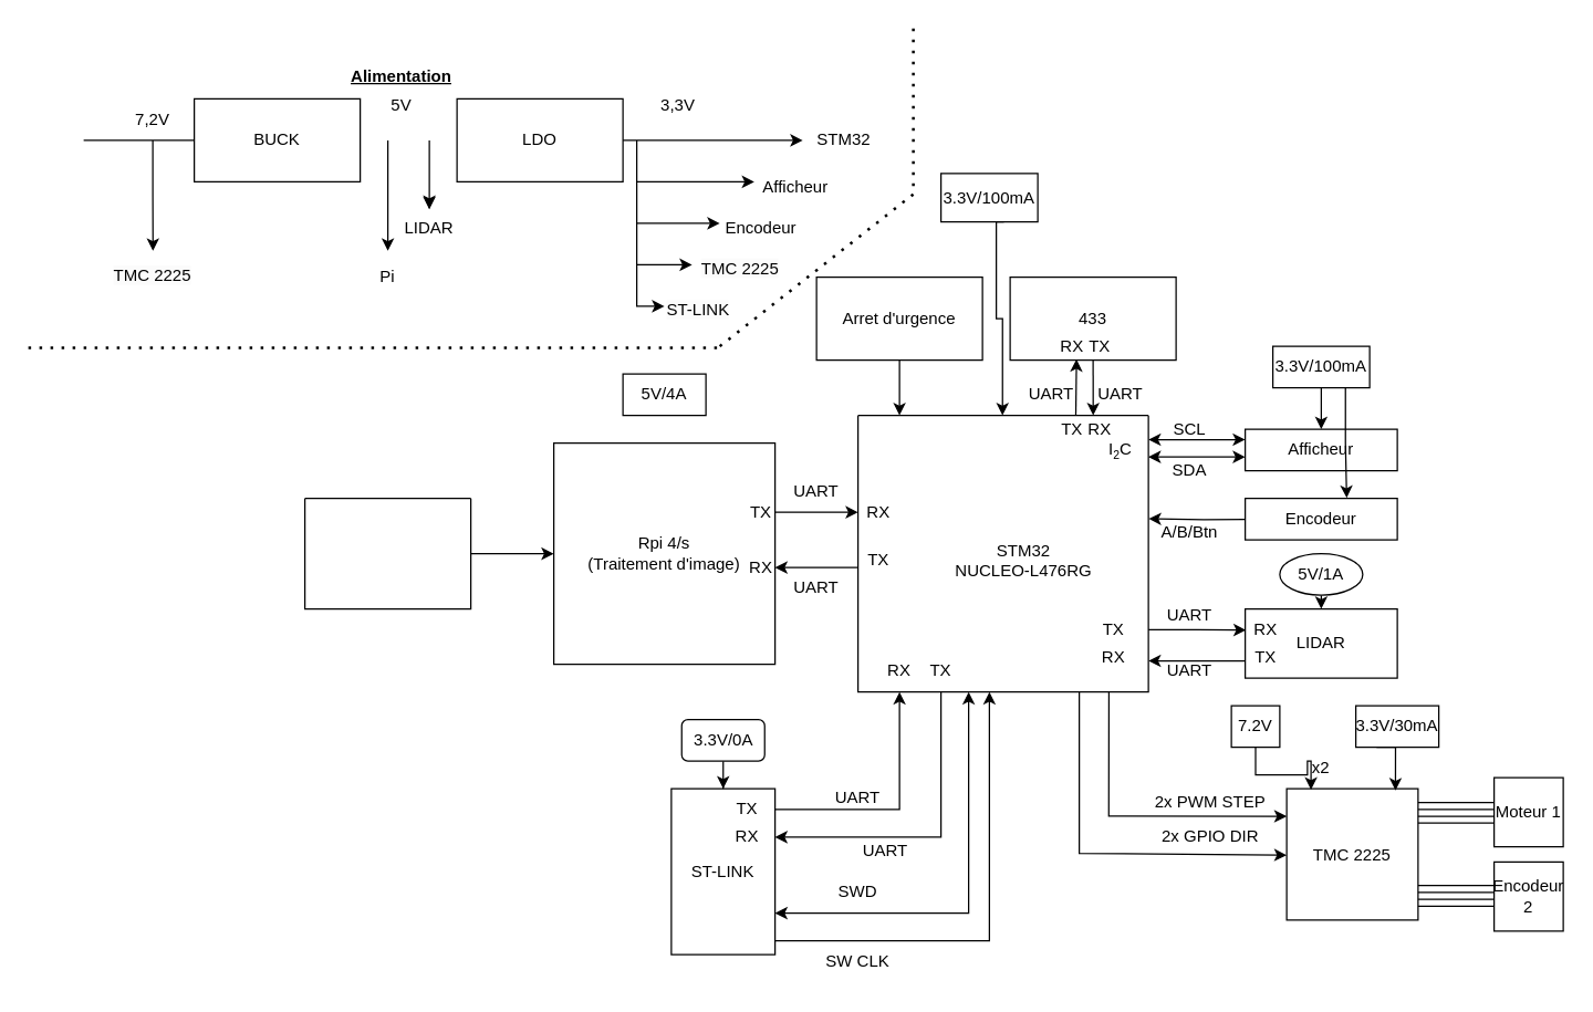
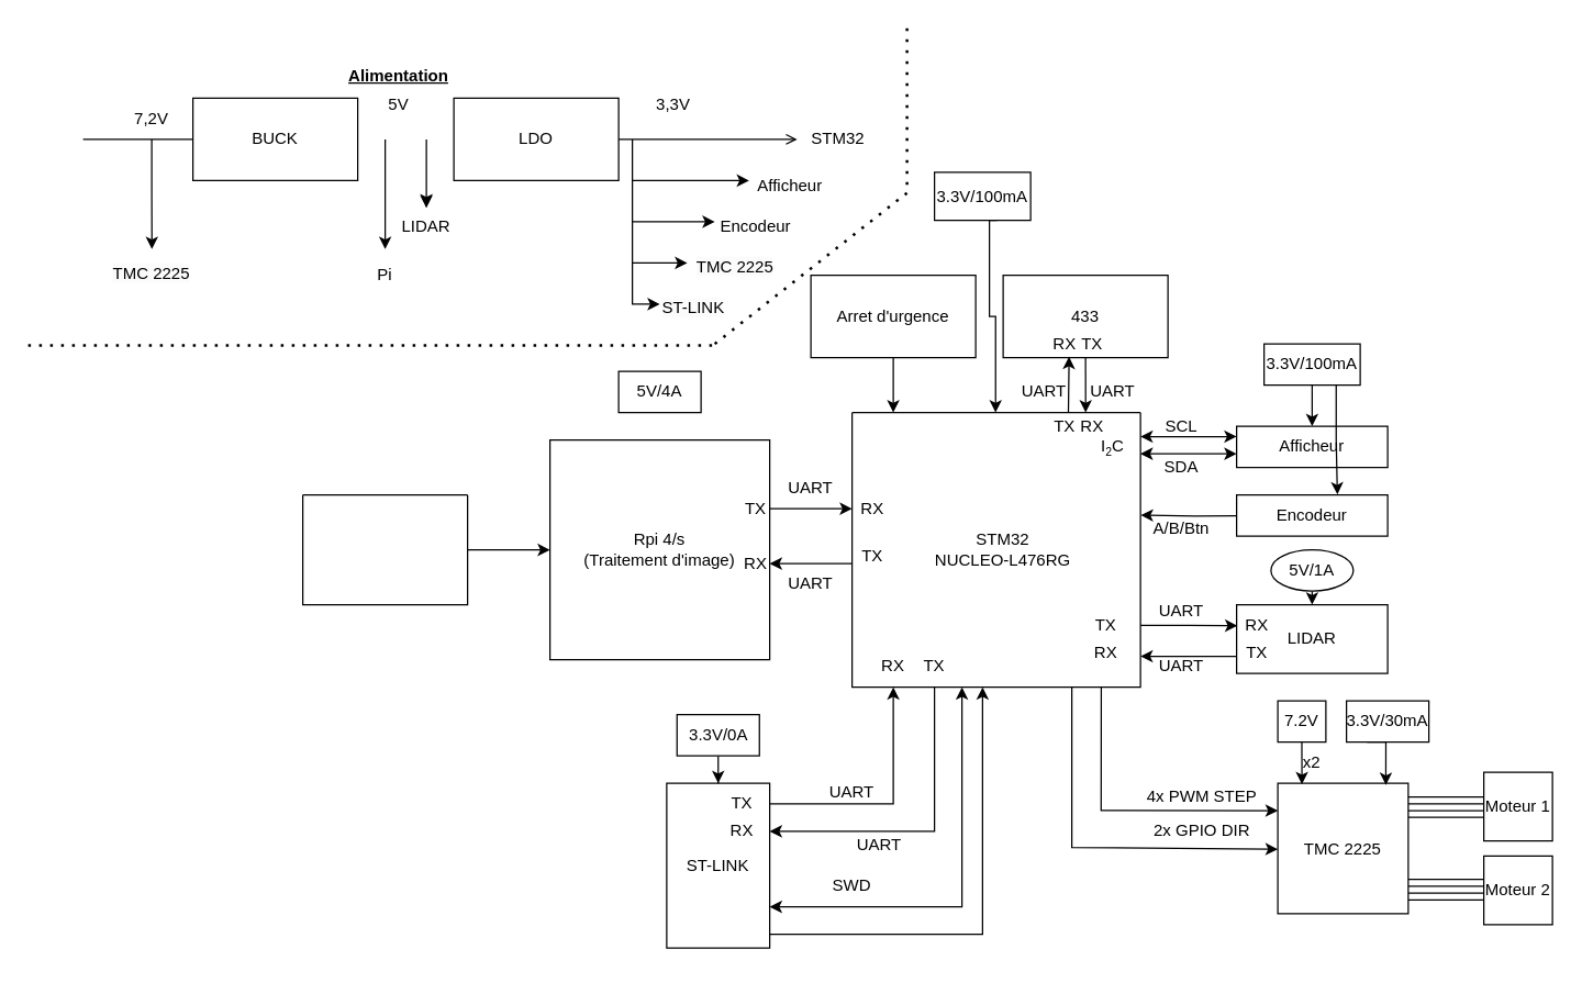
- <mxCell id="92" value="" style="endArrow=classic;html=1;rounded=0;exitX=1;exitY=0.5;exitDx=0;exitDy=0;entryX=0;entryY=0.5;entryDx=0;entryDy=0;" parent="1" source="80" target="102" edge="1"><mxGeometry width="50" height="50" relative="1" as="geometry"><mxPoint x="580" y="450" as="sourcePoint" /><mxPoint x="590" y="120" as="targetPoint" /></mxGeometry></mxCell>
+ <mxCell id="92" value="" style="endArrow=open;html=1;rounded=0;exitX=1;exitY=0.5;exitDx=0;exitDy=0;entryX=0;entryY=0.5;entryDx=0;entryDy=0;" parent="1" source="80" target="102" edge="1"><mxGeometry width="50" height="50" relative="1" as="geometry"><mxPoint x="580" y="450" as="sourcePoint" /><mxPoint x="590" y="120" as="targetPoint" /></mxGeometry></mxCell>
- <mxCell id="3" value="STM32&lt;div&gt;NUCLEO-L476RG&lt;/div&gt;" style="text;strokeColor=none;align=center;fillColor=none;html=1;verticalAlign=middle;whiteSpace=wrap;rounded=0;" parent="2" vertex="1"><mxGeometry x="60" y="72.5" width="120" height="65" as="geometry" /></mxCell>
+ <mxCell id="3" value="STM32&lt;div&gt;NUCLEO-L476RG&lt;/div&gt;" style="text;strokeColor=none;align=center;fillColor=none;html=1;verticalAlign=middle;whiteSpace=wrap;rounded=0;" parent="2" vertex="1"><mxGeometry x="50" y="67.5" width="120" height="65" as="geometry" /></mxCell>
- <mxCell id="55" value="7.2V" style="rounded=0;whiteSpace=wrap;html=1;" parent="1" vertex="1"><mxGeometry x="890" y="510" width="35" height="30" as="geometry" /></mxCell>
+ <mxCell id="55" value="7.2V" style="rounded=0;whiteSpace=wrap;html=1;" parent="1" vertex="1"><mxGeometry x="930" y="510" width="35" height="30" as="geometry" /></mxCell>
- <mxCell id="21" value="3.3V/0A" style="whiteSpace=wrap;html=1;rounded=1;" parent="1" vertex="1"><mxGeometry x="492.5" y="520" width="60" height="30" as="geometry" /></mxCell>
+ <mxCell id="21" value="3.3V/0A" style="rounded=0;whiteSpace=wrap;html=1;" parent="1" vertex="1"><mxGeometry x="492.5" y="520" width="60" height="30" as="geometry" /></mxCell>
- <mxCell id="53" value="2x PWM STEP" style="text;strokeColor=none;align=center;fillColor=none;html=1;verticalAlign=middle;whiteSpace=wrap;rounded=0;" parent="1" vertex="1"><mxGeometry x="830" y="570" width="90" height="20" as="geometry" /></mxCell>
+ <mxCell id="53" value="4x PWM STEP" style="text;strokeColor=none;align=center;fillColor=none;html=1;verticalAlign=middle;whiteSpace=wrap;rounded=0;" parent="1" vertex="1"><mxGeometry x="830" y="570" width="90" height="20" as="geometry" /></mxCell>
- <mxCell id="65" value="Encodeur 2" style="whiteSpace=wrap;html=1;aspect=fixed;" parent="1" vertex="1"><mxGeometry x="1080" y="623" width="50" height="50" as="geometry" /></mxCell>
+ <mxCell id="65" value="Moteur 2" style="whiteSpace=wrap;html=1;aspect=fixed;" parent="1" vertex="1"><mxGeometry x="1080" y="623" width="50" height="50" as="geometry" /></mxCell>
- <mxCell id="29" value="SW CLK" style="text;strokeColor=none;align=center;fillColor=none;html=1;verticalAlign=middle;whiteSpace=wrap;rounded=0;" parent="1" vertex="1"><mxGeometry x="590" y="680" width="60" height="30" as="geometry" /></mxCell>
